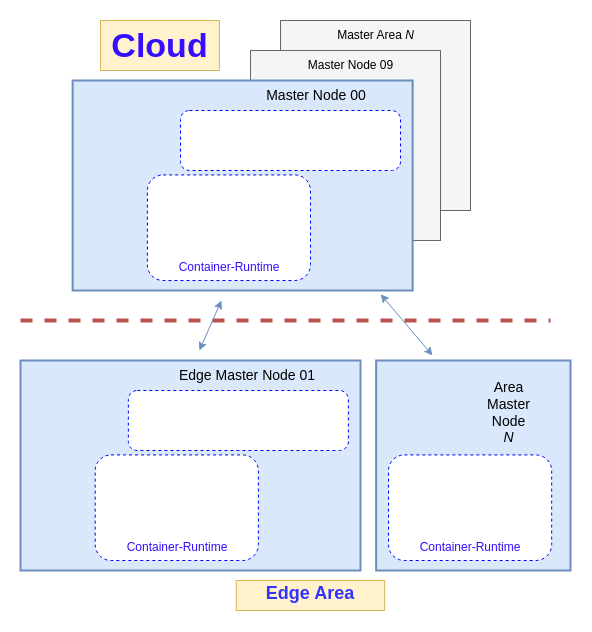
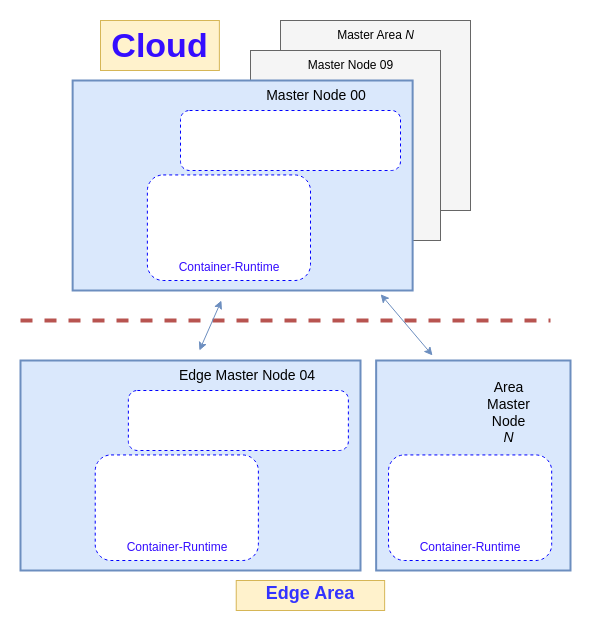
- <mxCell id="27" value="Edge Master Node 01" style="text;html=1;strokeColor=none;fillColor=none;align=center;verticalAlign=middle;whiteSpace=wrap;rounded=0;fontSize=14;" vertex="1" parent="1"><mxGeometry x="170" y="360" width="153.52" height="30" as="geometry" /></mxCell>
+ <mxCell id="27" value="Edge Master Node 04" style="text;html=1;strokeColor=none;fillColor=none;align=center;verticalAlign=middle;whiteSpace=wrap;rounded=0;fontSize=14;" vertex="1" parent="1"><mxGeometry x="170" y="360" width="153.52" height="30" as="geometry" /></mxCell>
